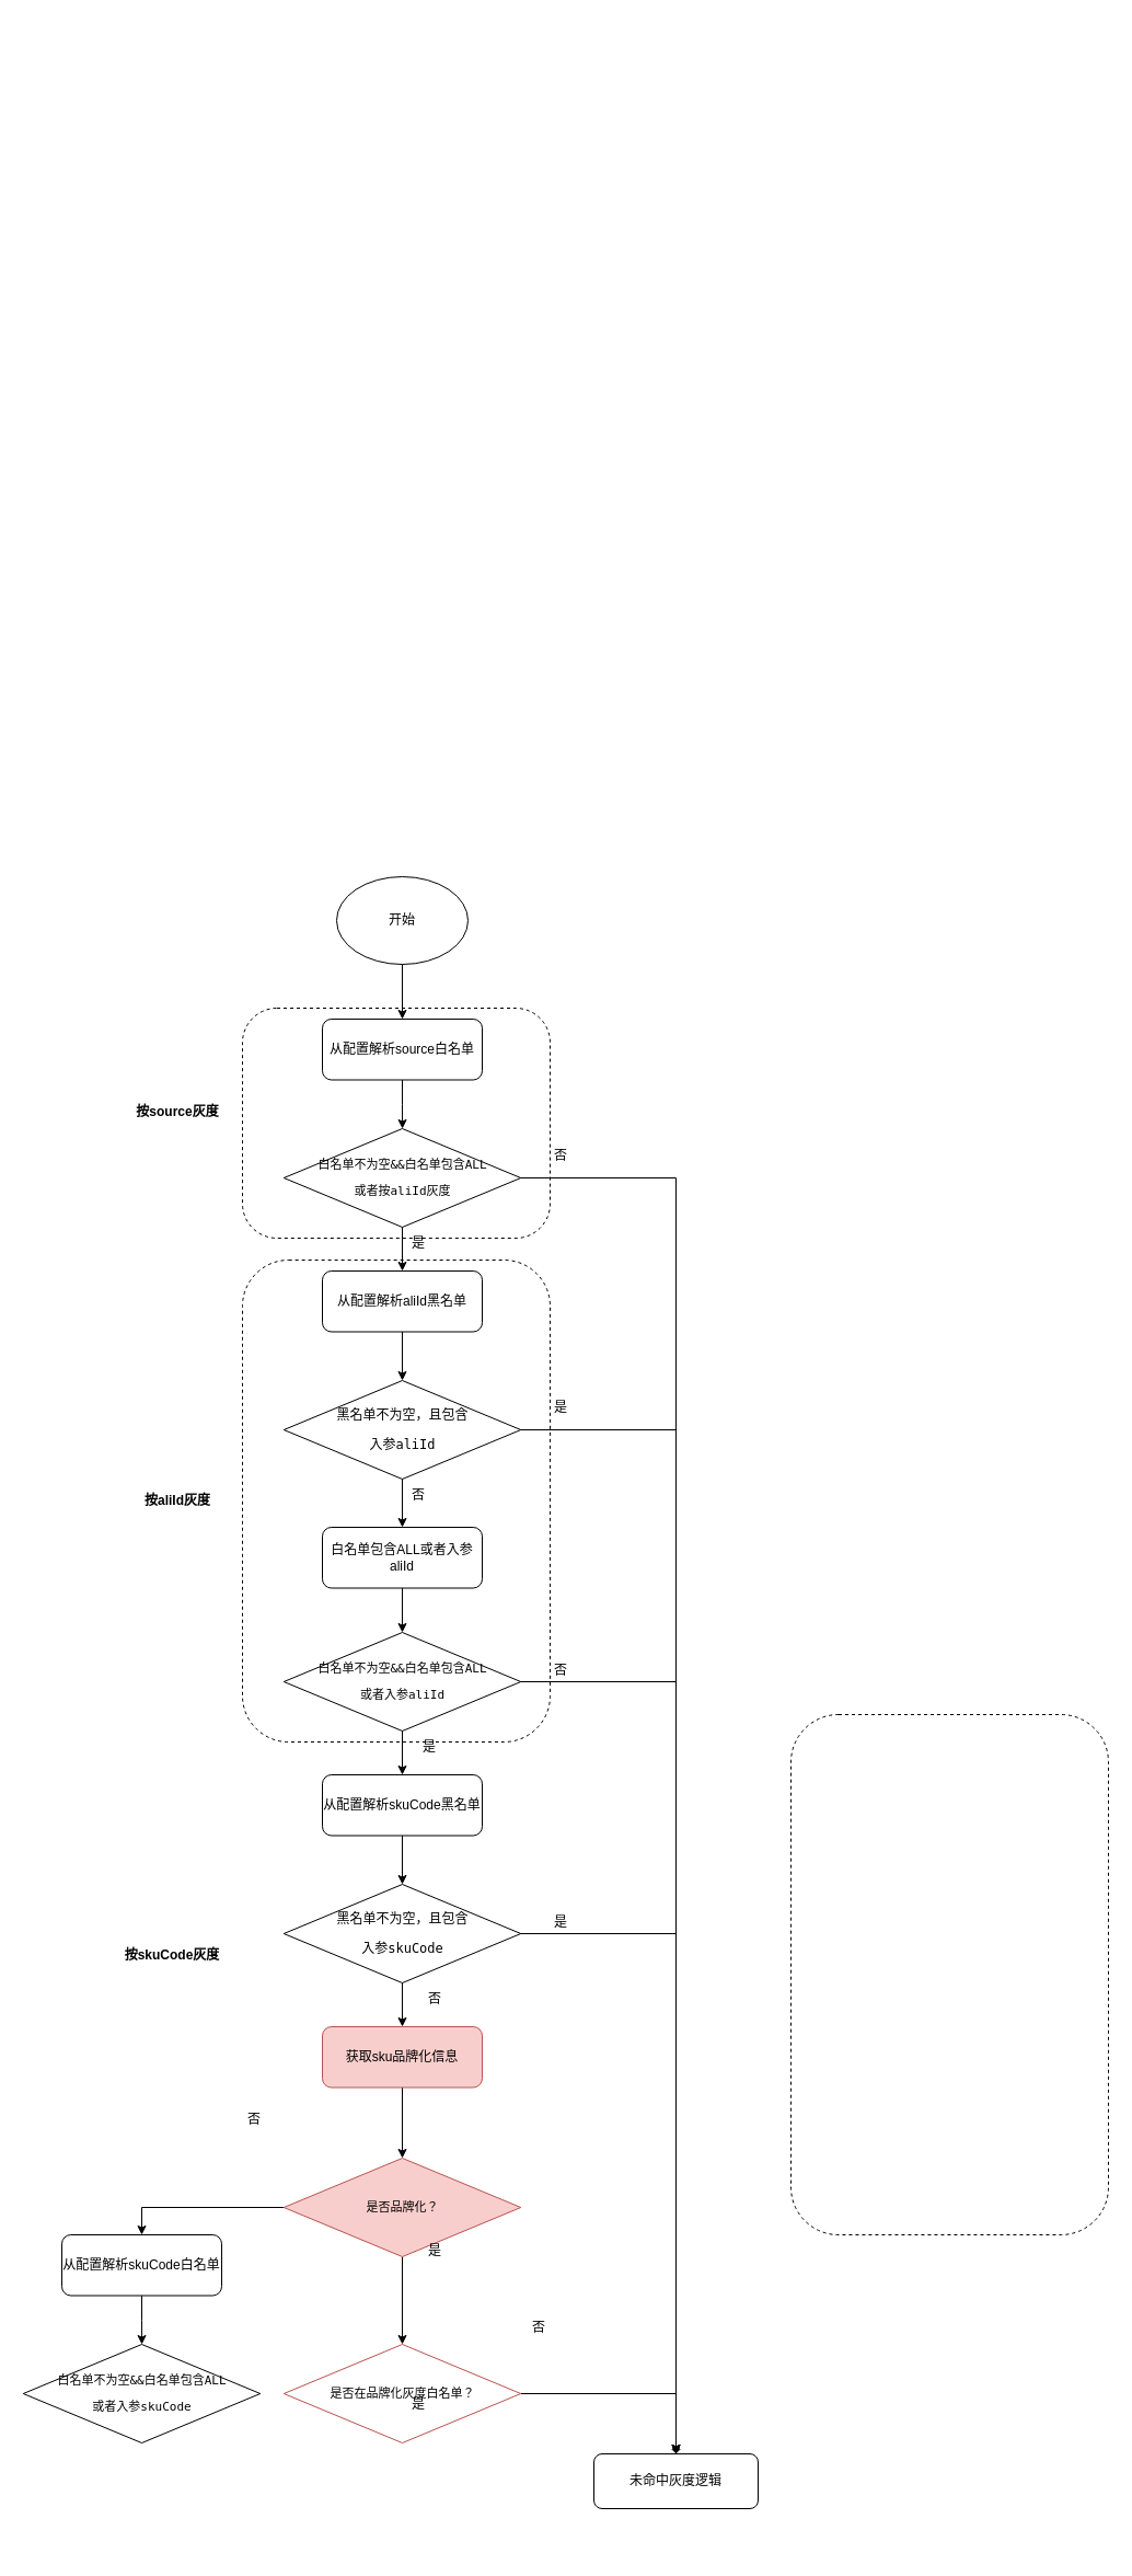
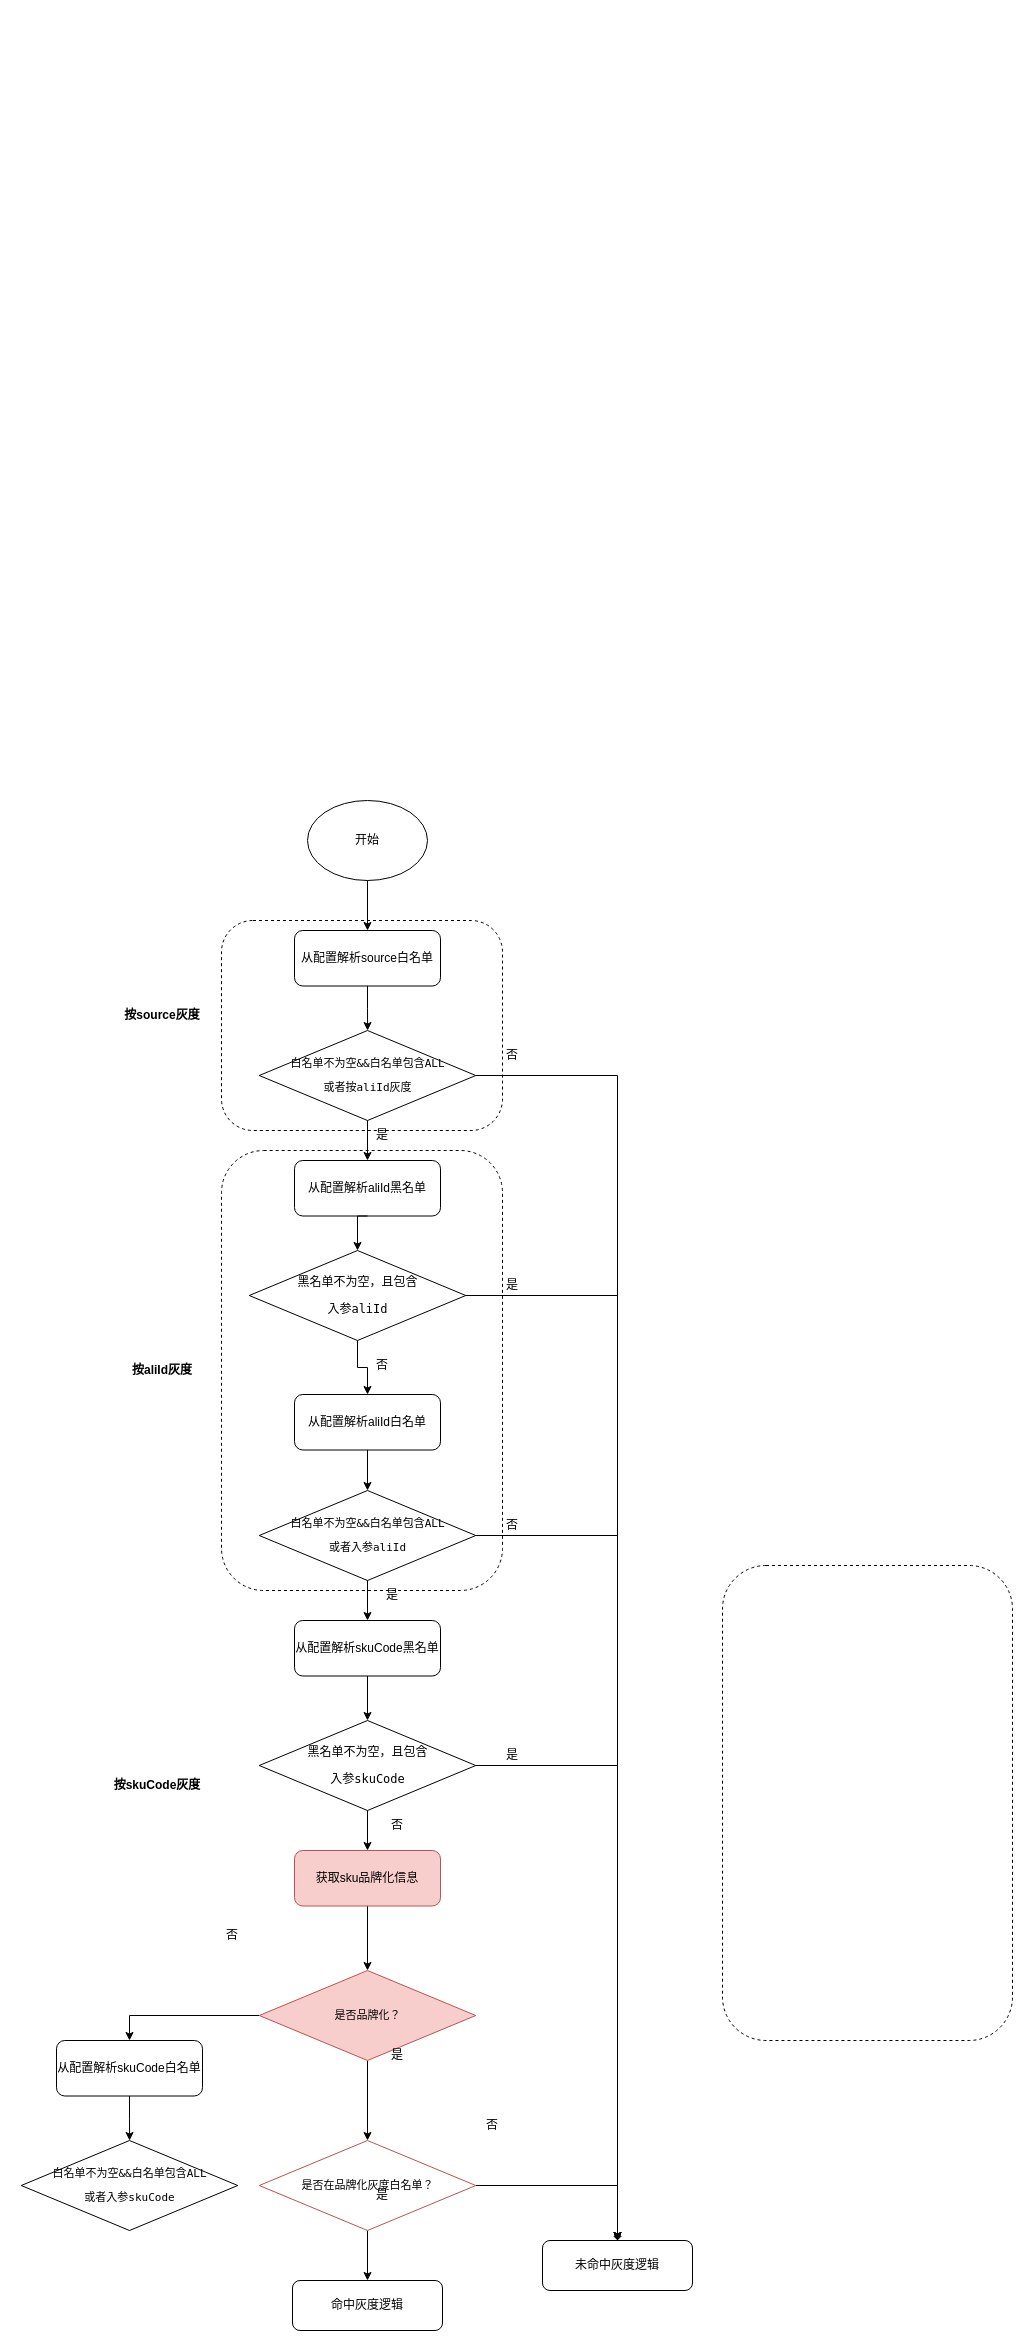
- <mxCell id="30" value="&lt;pre&gt;&lt;pre&gt;&lt;pre style=&quot;font-size: 12px;&quot;&gt;黑名单不为空，且包含&lt;/pre&gt;&lt;pre style=&quot;font-size: 12px;&quot;&gt;入参aliId&lt;/pre&gt;&lt;/pre&gt;&lt;/pre&gt;" style="rhombus;whiteSpace=wrap;html=1;fillColor=none;verticalAlign=middle;horizontal=1;spacing=0;fontSize=11;" parent="1" vertex="1"><mxGeometry x="258.75" y="1260" width="216.5" height="90" as="geometry" /></mxCell>
+ <mxCell id="30" value="&lt;pre&gt;&lt;pre&gt;&lt;pre style=&quot;font-size: 12px;&quot;&gt;黑名单不为空，且包含&lt;/pre&gt;&lt;pre style=&quot;font-size: 12px;&quot;&gt;入参aliId&lt;/pre&gt;&lt;/pre&gt;&lt;/pre&gt;" style="rhombus;whiteSpace=wrap;html=1;fillColor=none;verticalAlign=middle;horizontal=1;spacing=0;fontSize=11;" parent="1" vertex="1"><mxGeometry x="248.75" y="1250" width="216.5" height="90" as="geometry" /></mxCell>
- <mxCell id="22" value="白名单包含ALL或者入参aliId" style="rounded=1;whiteSpace=wrap;html=1;fillColor=none;" parent="1" vertex="1"><mxGeometry x="294" y="1394" width="146" height="55.5" as="geometry" /></mxCell>
+ <mxCell id="22" value="从配置解析aliId白名单" style="rounded=1;whiteSpace=wrap;html=1;fillColor=none;" parent="1" vertex="1"><mxGeometry x="294" y="1394" width="146" height="55.5" as="geometry" /></mxCell>
+ <mxCell id="54" style="edgeStyle=orthogonalEdgeStyle;rounded=0;orthogonalLoop=1;jettySize=auto;html=1;exitX=0.5;exitY=1;exitDx=0;exitDy=0;entryX=0.5;entryY=0;entryDx=0;entryDy=0;" edge="1" parent="1" source="56" target="11"><mxGeometry relative="1" as="geometry" /></mxCell>
+ <mxCell id="11" value="命中灰度逻辑" style="rounded=1;whiteSpace=wrap;html=1;fillColor=none;strokeColor=default;" parent="1" vertex="1"><mxGeometry x="292" y="2280" width="150" height="50" as="geometry" /></mxCell>
